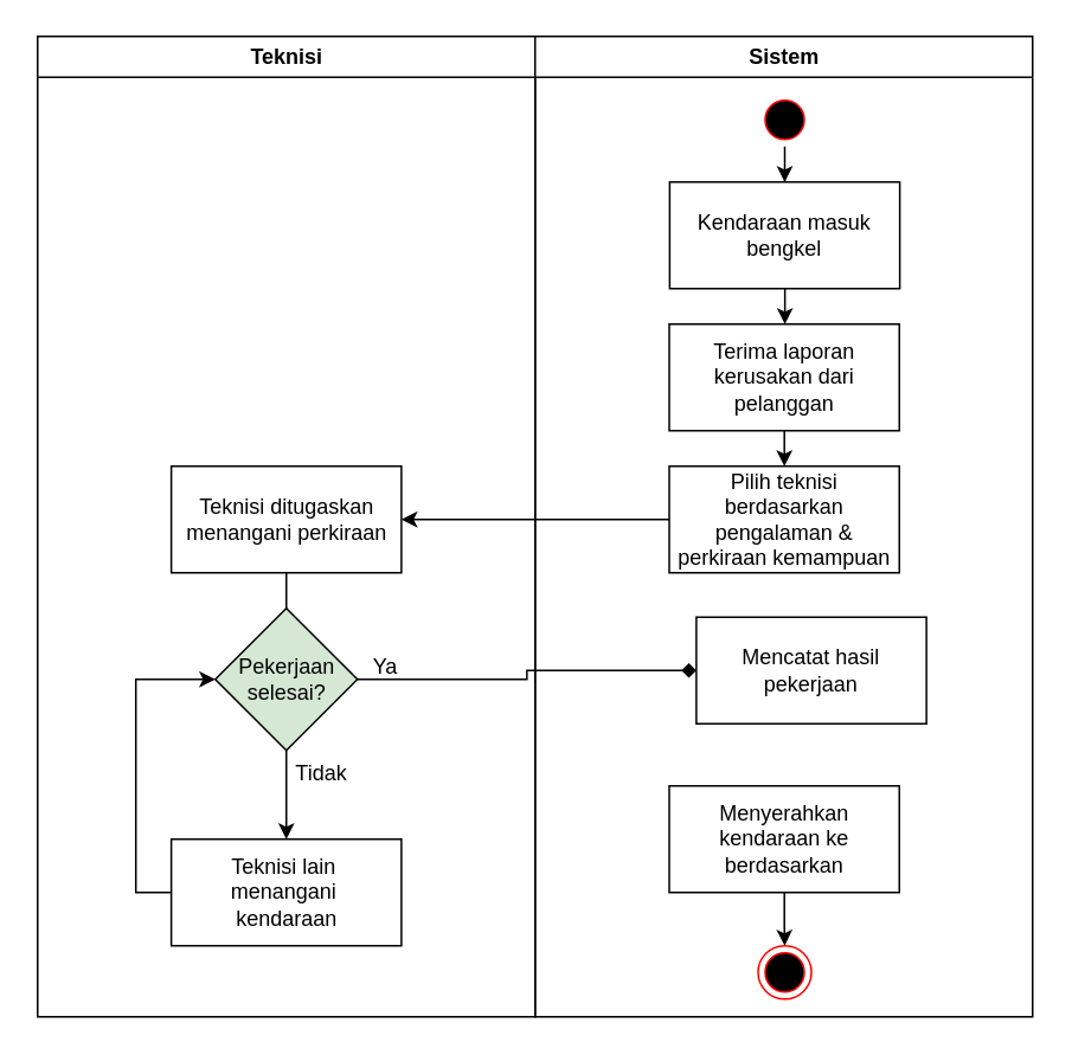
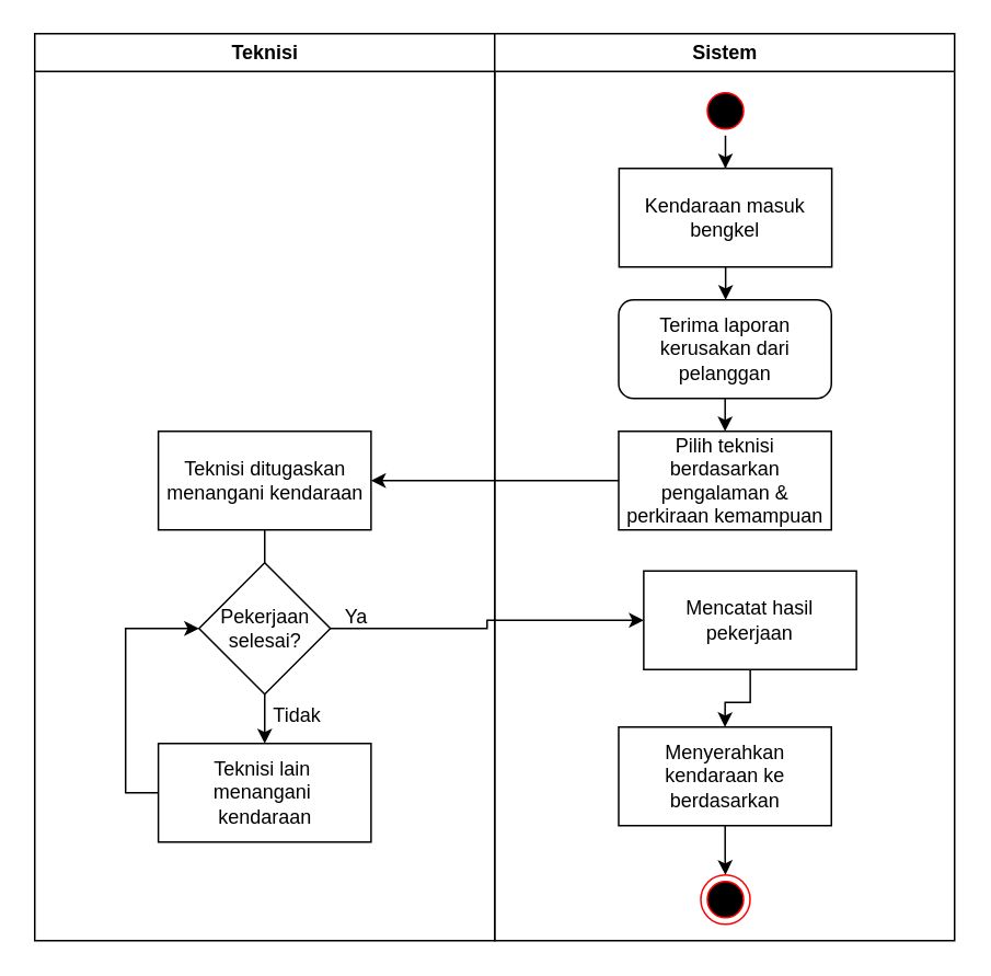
- <mxCell id="15" value="Terima laporan kerusakan dari pelanggan" style="rounded=0;whiteSpace=wrap;html=1;" vertex="1" parent="9"><mxGeometry x="75.5" y="162" width="129.5" height="60" as="geometry" /></mxCell>
+ <mxCell id="15" value="Terima laporan kerusakan dari pelanggan" style="whiteSpace=wrap;html=1;rounded=1;" vertex="1" parent="9"><mxGeometry x="75.5" y="162" width="129.5" height="60" as="geometry" /></mxCell>
- <mxCell id="6" value="Teknisi ditugaskan menangani perkiraan" style="rounded=0;whiteSpace=wrap;html=1;" vertex="1" parent="2"><mxGeometry x="75.25" y="242" width="129.5" height="60" as="geometry" /></mxCell>
+ <mxCell id="6" value="Teknisi ditugaskan menangani kendaraan" style="rounded=0;whiteSpace=wrap;html=1;" vertex="1" parent="2"><mxGeometry x="75.25" y="242" width="129.5" height="60" as="geometry" /></mxCell>
- <mxCell id="23" style="edgeStyle=orthogonalEdgeStyle;rounded=0;orthogonalLoop=1;jettySize=auto;html=1;entryX=0;entryY=0.5;entryDx=0;entryDy=0;endArrow=diamond;" edge="1" parent="1" source="5" target="18"><mxGeometry relative="1" as="geometry" /></mxCell>
+ <mxCell id="23" style="edgeStyle=orthogonalEdgeStyle;rounded=0;orthogonalLoop=1;jettySize=auto;html=1;entryX=0;entryY=0.5;entryDx=0;entryDy=0;" edge="1" parent="1" source="5" target="18"><mxGeometry relative="1" as="geometry" /></mxCell>
- <mxCell id="5" value="Pekerjaan selesai?" style="rhombus;whiteSpace=wrap;html=1;rounded=0;fillColor=#d5e8d4;" vertex="1" parent="2"><mxGeometry x="100" y="322" width="80" height="80" as="geometry" /></mxCell>
+ <mxCell id="5" value="Pekerjaan selesai?" style="rhombus;whiteSpace=wrap;html=1;rounded=0;" vertex="1" parent="2"><mxGeometry x="100" y="322" width="80" height="80" as="geometry" /></mxCell>
+ <mxCell id="17" style="edgeStyle=orthogonalEdgeStyle;rounded=0;orthogonalLoop=1;jettySize=auto;html=1;entryX=0.5;entryY=0;entryDx=0;entryDy=0;" edge="1" parent="9" source="18" target="20"><mxGeometry relative="1" as="geometry" /></mxCell>
- <mxCell id="8" value="Teknisi lain&amp;nbsp;&lt;div&gt;menangani&amp;nbsp;&lt;/div&gt;&lt;div&gt;kendaraan&lt;/div&gt;" style="rounded=0;whiteSpace=wrap;html=1;" vertex="1" parent="2"><mxGeometry x="75.25" y="452" width="129.5" height="60" as="geometry" /></mxCell>
+ <mxCell id="8" value="Teknisi lain&amp;nbsp;&lt;div&gt;menangani&amp;nbsp;&lt;/div&gt;&lt;div&gt;kendaraan&lt;/div&gt;" style="rounded=0;whiteSpace=wrap;html=1;" vertex="1" parent="2"><mxGeometry x="75.25" y="432" width="129.5" height="60" as="geometry" /></mxCell>
